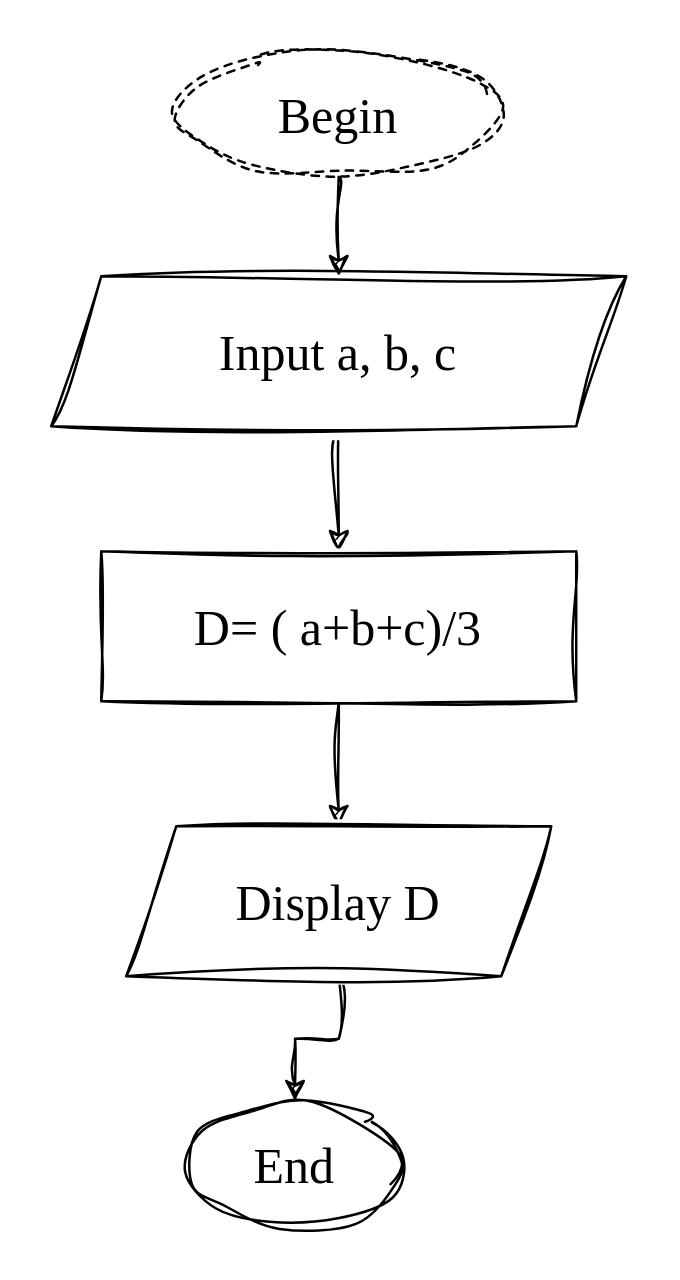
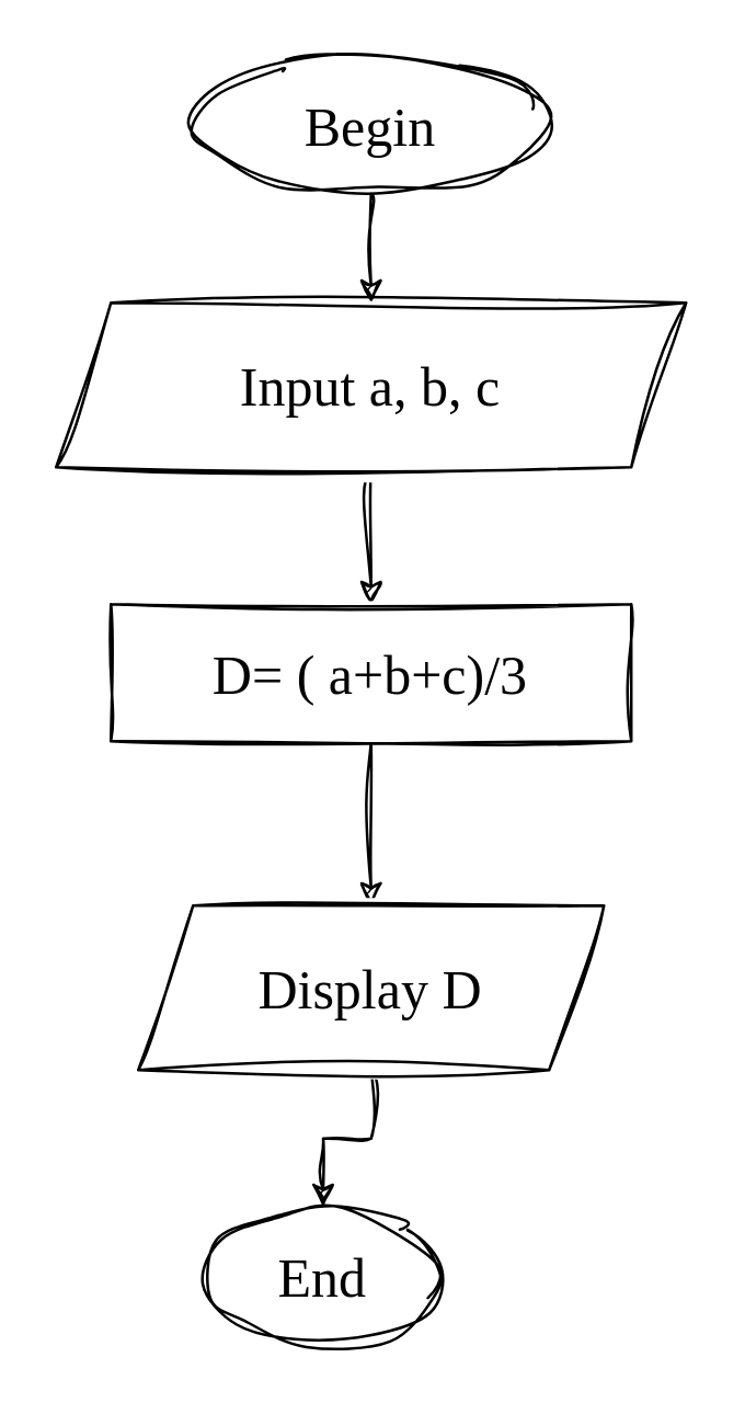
- <mxCell id="3" value="Begin" style="ellipse;whiteSpace=wrap;html=1;sketch=1;hachureGap=4;jiggle=2;curveFitting=1;fontFamily=Architects Daughter;fontSource=https%3A%2F%2Ffonts.googleapis.com%2Fcss%3Ffamily%3DArchitects%2BDaughter;fontSize=20;dashed=1;" vertex="1" parent="1"><mxGeometry x="70" y="20" width="130" height="50" as="geometry" /></mxCell>
+ <mxCell id="3" value="Begin" style="ellipse;whiteSpace=wrap;html=1;sketch=1;hachureGap=4;jiggle=2;curveFitting=1;fontFamily=Architects Daughter;fontSource=https%3A%2F%2Ffonts.googleapis.com%2Fcss%3Ffamily%3DArchitects%2BDaughter;fontSize=20;" vertex="1" parent="1"><mxGeometry x="70" y="20" width="130" height="50" as="geometry" /></mxCell>
- <mxCell id="8" value="D= ( a+b+c)/3" style="whiteSpace=wrap;html=1;sketch=1;hachureGap=4;jiggle=2;curveFitting=1;fontFamily=Architects Daughter;fontSource=https%3A%2F%2Ffonts.googleapis.com%2Fcss%3Ffamily%3DArchitects%2BDaughter;fontSize=20;" vertex="1" parent="1"><mxGeometry x="40" y="220" width="190" height="60" as="geometry" /></mxCell>
+ <mxCell id="8" value="D= ( a+b+c)/3" style="whiteSpace=wrap;html=1;sketch=1;hachureGap=4;jiggle=2;curveFitting=1;fontFamily=Architects Daughter;fontSource=https%3A%2F%2Ffonts.googleapis.com%2Fcss%3Ffamily%3DArchitects%2BDaughter;fontSize=20;" vertex="1" parent="1"><mxGeometry x="40" y="220" width="190" height="50" as="geometry" /></mxCell>
